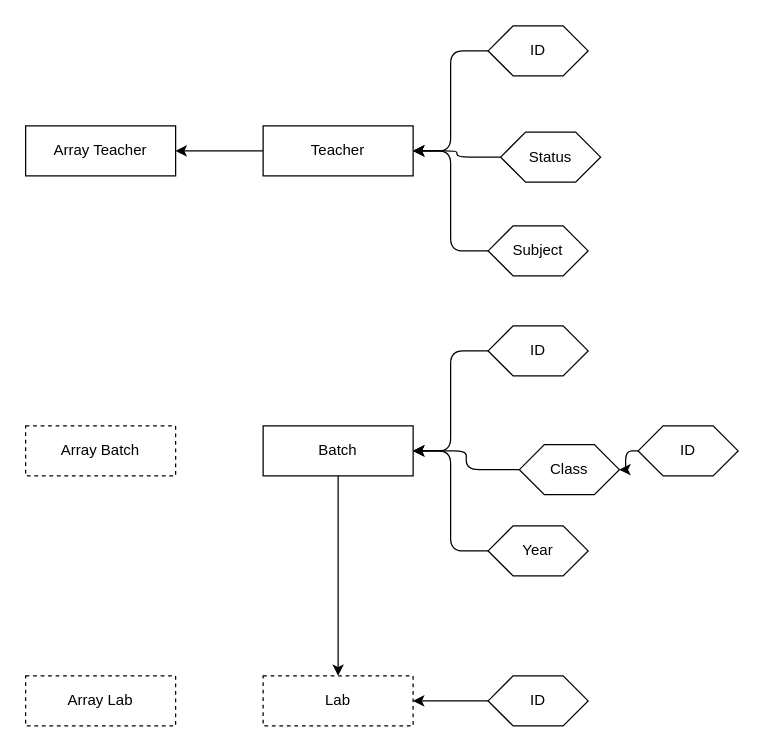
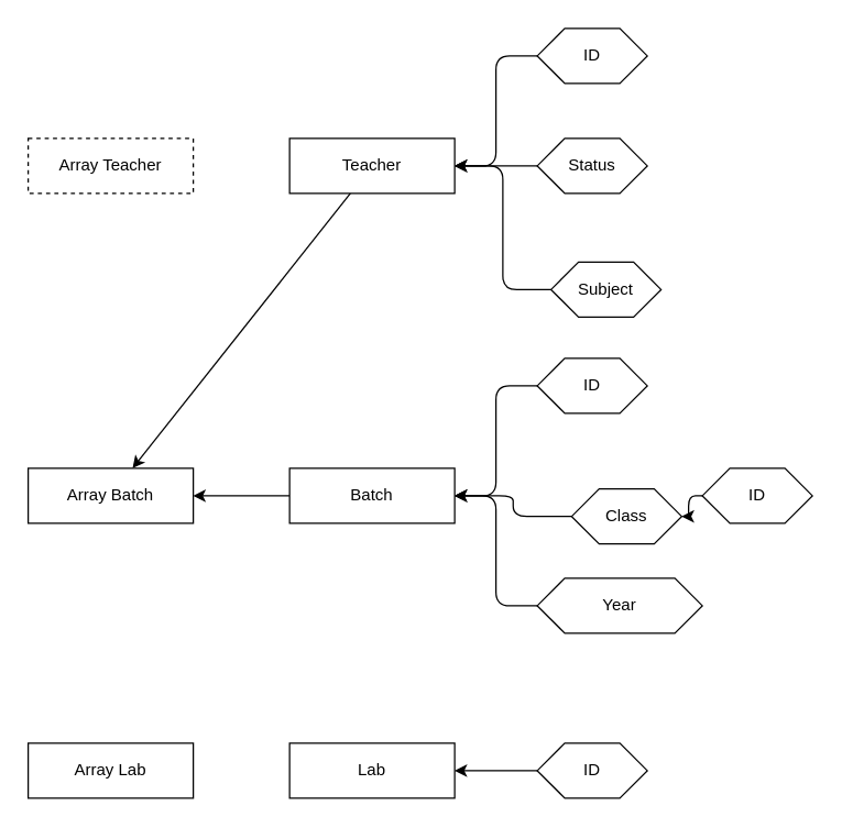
- <mxCell id="4" value="Array Teacher" style="whiteSpace=wrap;html=1;" vertex="1" parent="1"><mxGeometry x="20" y="100" width="120" height="40" as="geometry" /></mxCell>
+ <mxCell id="4" value="Array Teacher" style="whiteSpace=wrap;html=1;dashed=1;" vertex="1" parent="1"><mxGeometry x="20" y="100" width="120" height="40" as="geometry" /></mxCell>
- <mxCell id="2" value="" style="edgeStyle=none;html=1;" edge="1" parent="1" source="3" target="4"><mxGeometry relative="1" as="geometry" /></mxCell>
+ <mxCell id="2" value="" style="edgeStyle=none;html=1;" edge="1" parent="1" source="3" target="11"><mxGeometry relative="1" as="geometry" /></mxCell>
- <mxCell id="25" value="Status" style="shape=hexagon;perimeter=hexagonPerimeter2;whiteSpace=wrap;html=1;fixedSize=1;" vertex="1" parent="1"><mxGeometry x="400" y="105" width="80" height="40" as="geometry" /></mxCell>
+ <mxCell id="25" value="Status" style="shape=hexagon;perimeter=hexagonPerimeter2;whiteSpace=wrap;html=1;fixedSize=1;" vertex="1" parent="1"><mxGeometry x="390" y="100" width="80" height="40" as="geometry" /></mxCell>
- <mxCell id="8" value="Subject" style="shape=hexagon;perimeter=hexagonPerimeter2;whiteSpace=wrap;html=1;fixedSize=1;" vertex="1" parent="1"><mxGeometry x="390" y="180" width="80" height="40" as="geometry" /></mxCell>
+ <mxCell id="8" value="Subject" style="shape=hexagon;perimeter=hexagonPerimeter2;whiteSpace=wrap;html=1;fixedSize=1;" vertex="1" parent="1"><mxGeometry x="400" y="190" width="80" height="40" as="geometry" /></mxCell>
- <mxCell id="11" value="Array Batch" style="whiteSpace=wrap;html=1;dashed=1;" vertex="1" parent="1"><mxGeometry x="20" y="340" width="120" height="40" as="geometry" /></mxCell>
+ <mxCell id="11" value="Array Batch" style="whiteSpace=wrap;html=1;" vertex="1" parent="1"><mxGeometry x="20" y="340" width="120" height="40" as="geometry" /></mxCell>
- <mxCell id="15" value="Year" style="shape=hexagon;perimeter=hexagonPerimeter2;whiteSpace=wrap;html=1;fixedSize=1;" vertex="1" parent="1"><mxGeometry x="390" y="420" width="80" height="40" as="geometry" /></mxCell>
+ <mxCell id="15" value="Year" style="shape=hexagon;perimeter=hexagonPerimeter2;whiteSpace=wrap;html=1;fixedSize=1;" vertex="1" parent="1"><mxGeometry x="390" y="420" width="120" height="40" as="geometry" /></mxCell>
- <mxCell id="9" value="" style="edgeStyle=none;html=1;" edge="1" parent="1" source="10" target="20"><mxGeometry relative="1" as="geometry" /></mxCell>
+ <mxCell id="9" value="" style="edgeStyle=none;html=1;" edge="1" parent="1" source="10" target="11"><mxGeometry relative="1" as="geometry" /></mxCell>
- <mxCell id="21" value="Array Lab" style="whiteSpace=wrap;html=1;dashed=1;" vertex="1" parent="1"><mxGeometry x="20" y="540" width="120" height="40" as="geometry" /></mxCell>
+ <mxCell id="21" value="Array Lab" style="whiteSpace=wrap;html=1;" vertex="1" parent="1"><mxGeometry x="20" y="540" width="120" height="40" as="geometry" /></mxCell>
- <mxCell id="20" value="Lab" style="whiteSpace=wrap;html=1;dashed=1;" vertex="1" parent="1"><mxGeometry x="210" y="540" width="120" height="40" as="geometry" /></mxCell>
+ <mxCell id="20" value="Lab" style="whiteSpace=wrap;html=1;" vertex="1" parent="1"><mxGeometry x="210" y="540" width="120" height="40" as="geometry" /></mxCell>
